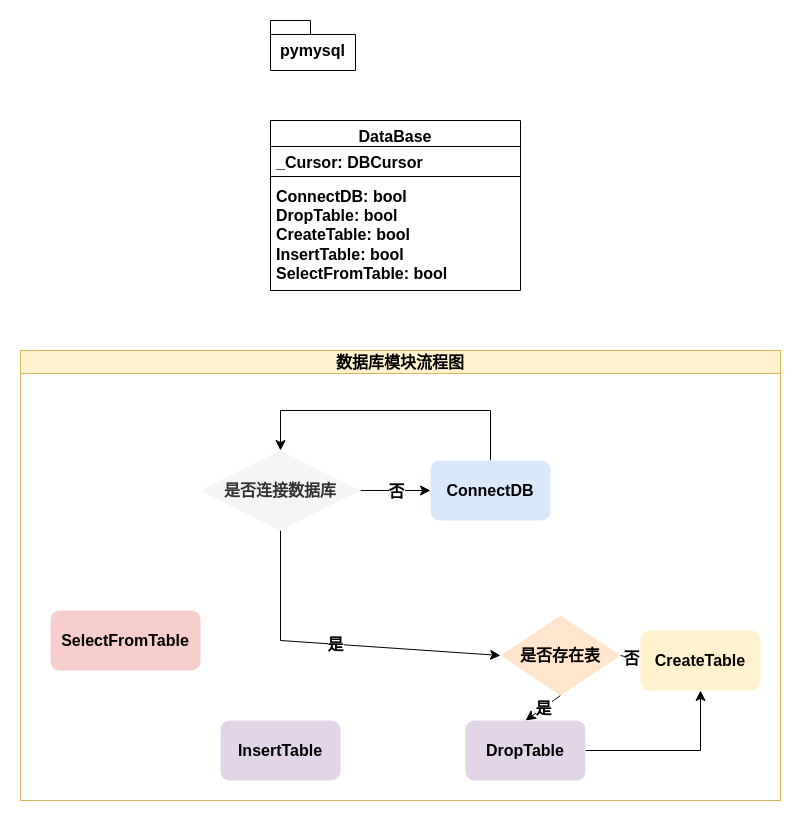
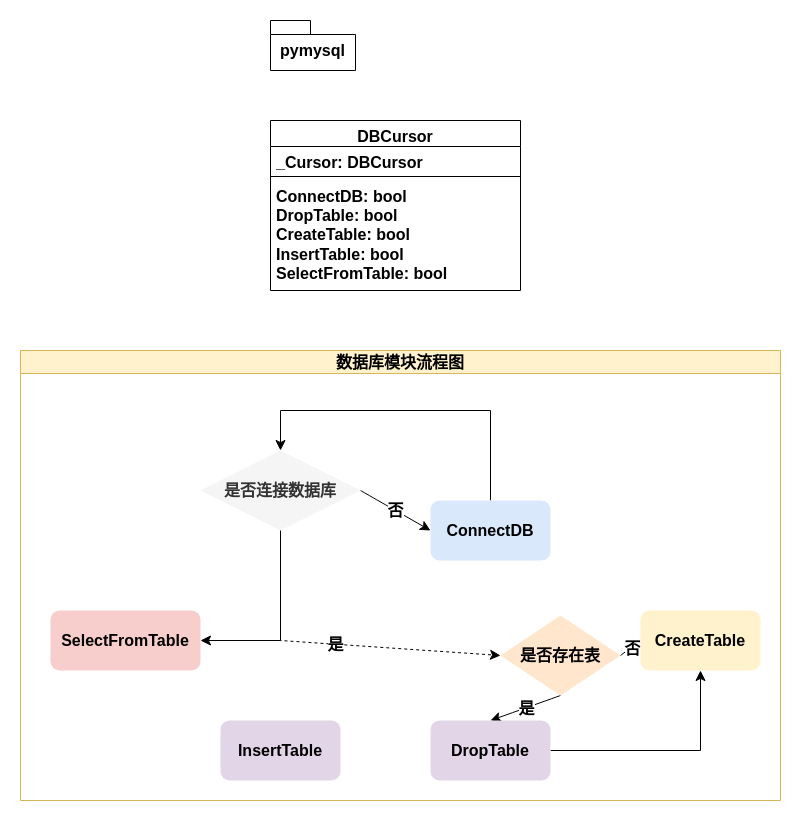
- <mxCell id="2" value="DataBase" style="swimlane;fontStyle=1;align=center;verticalAlign=top;childLayout=stackLayout;horizontal=1;startSize=26;horizontalStack=0;resizeParent=1;resizeParentMax=0;resizeLast=0;collapsible=1;marginBottom=0;whiteSpace=wrap;html=1;fontSize=16;" vertex="1" parent="1"><mxGeometry x="270" y="120" width="250" height="170" as="geometry" /></mxCell>
+ <mxCell id="2" value="DBCursor" style="swimlane;fontStyle=1;align=center;verticalAlign=top;childLayout=stackLayout;horizontal=1;startSize=26;horizontalStack=0;resizeParent=1;resizeParentMax=0;resizeLast=0;collapsible=1;marginBottom=0;whiteSpace=wrap;html=1;fontSize=16;" vertex="1" parent="1"><mxGeometry x="270" y="120" width="250" height="170" as="geometry" /></mxCell>
- <mxCell id="23" value="ConnectDB" style="rounded=1;whiteSpace=wrap;html=1;fontSize=16;fillColor=#dae8fc;strokeColor=none;fontStyle=1" vertex="1" parent="7"><mxGeometry x="410" y="110" width="120" height="60" as="geometry" /></mxCell>
+ <mxCell id="23" value="ConnectDB" style="rounded=1;whiteSpace=wrap;html=1;fontSize=16;fillColor=#dae8fc;strokeColor=none;fontStyle=1" vertex="1" parent="7"><mxGeometry x="410" y="150" width="120" height="60" as="geometry" /></mxCell>
+ <mxCell id="20" style="edgeStyle=none;rounded=0;orthogonalLoop=1;jettySize=auto;html=1;exitX=0.5;exitY=1;exitDx=0;exitDy=0;entryX=1;entryY=0.5;entryDx=0;entryDy=0;fontSize=12;startSize=8;endSize=8;fontStyle=1" edge="1" parent="7" source="21" target="25"><mxGeometry relative="1" as="geometry"><Array as="points"><mxPoint x="260" y="290" /></Array></mxGeometry></mxCell>
- <mxCell id="18" style="edgeStyle=none;rounded=0;orthogonalLoop=1;jettySize=auto;html=1;exitX=0.5;exitY=1;exitDx=0;exitDy=0;entryX=0;entryY=0.5;entryDx=0;entryDy=0;fontSize=12;startSize=8;endSize=8;fontStyle=1" edge="1" parent="7" source="21" target="12"><mxGeometry relative="1" as="geometry"><Array as="points"><mxPoint x="260" y="290" /></Array></mxGeometry></mxCell>
+ <mxCell id="18" style="edgeStyle=none;rounded=0;orthogonalLoop=1;jettySize=auto;html=1;exitX=0.5;exitY=1;exitDx=0;exitDy=0;entryX=0;entryY=0.5;entryDx=0;entryDy=0;fontSize=12;startSize=8;endSize=8;fontStyle=1;dashed=1;" edge="1" parent="7" source="21" target="12"><mxGeometry relative="1" as="geometry"><Array as="points"><mxPoint x="260" y="290" /></Array></mxGeometry></mxCell>
- <mxCell id="15" value="CreateTable" style="rounded=1;whiteSpace=wrap;html=1;fontSize=16;fillColor=#fff2cc;strokeColor=none;fontStyle=1" vertex="1" parent="7"><mxGeometry x="620" y="280" width="120" height="60" as="geometry" /></mxCell>
+ <mxCell id="15" value="CreateTable" style="rounded=1;whiteSpace=wrap;html=1;fontSize=16;fillColor=#fff2cc;strokeColor=none;fontStyle=1" vertex="1" parent="7"><mxGeometry x="620" y="260" width="120" height="60" as="geometry" /></mxCell>
- <mxCell id="14" value="DropTable" style="rounded=1;whiteSpace=wrap;html=1;fontSize=16;fillColor=#e1d5e7;strokeColor=none;fontStyle=1" vertex="1" parent="7"><mxGeometry x="445" y="370" width="120" height="60" as="geometry" /></mxCell>
+ <mxCell id="14" value="DropTable" style="rounded=1;whiteSpace=wrap;html=1;fontSize=16;fillColor=#e1d5e7;strokeColor=none;fontStyle=1" vertex="1" parent="7"><mxGeometry x="410" y="370" width="120" height="60" as="geometry" /></mxCell>
